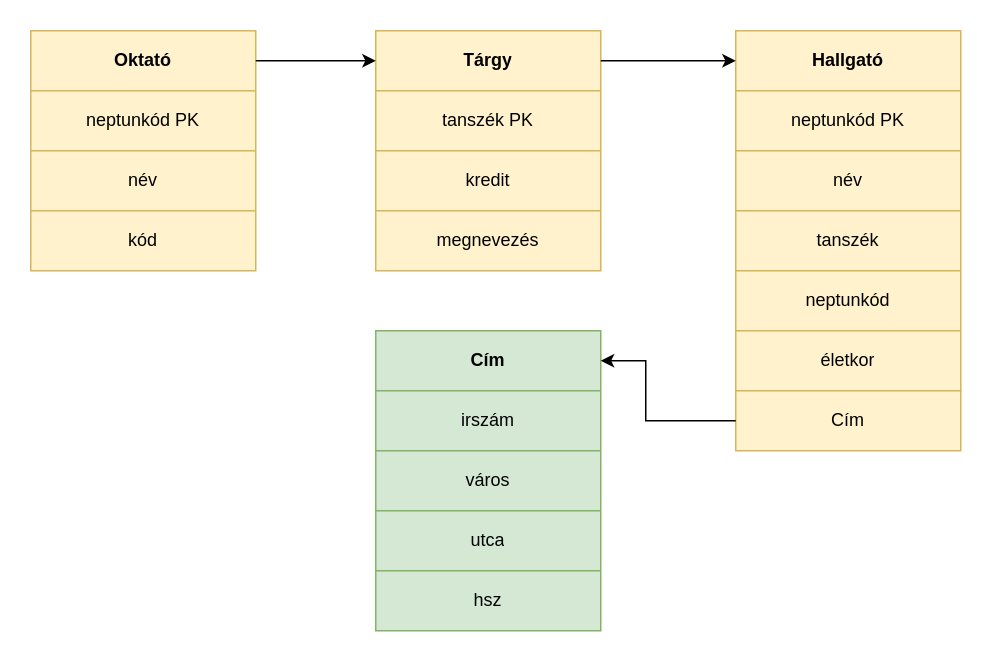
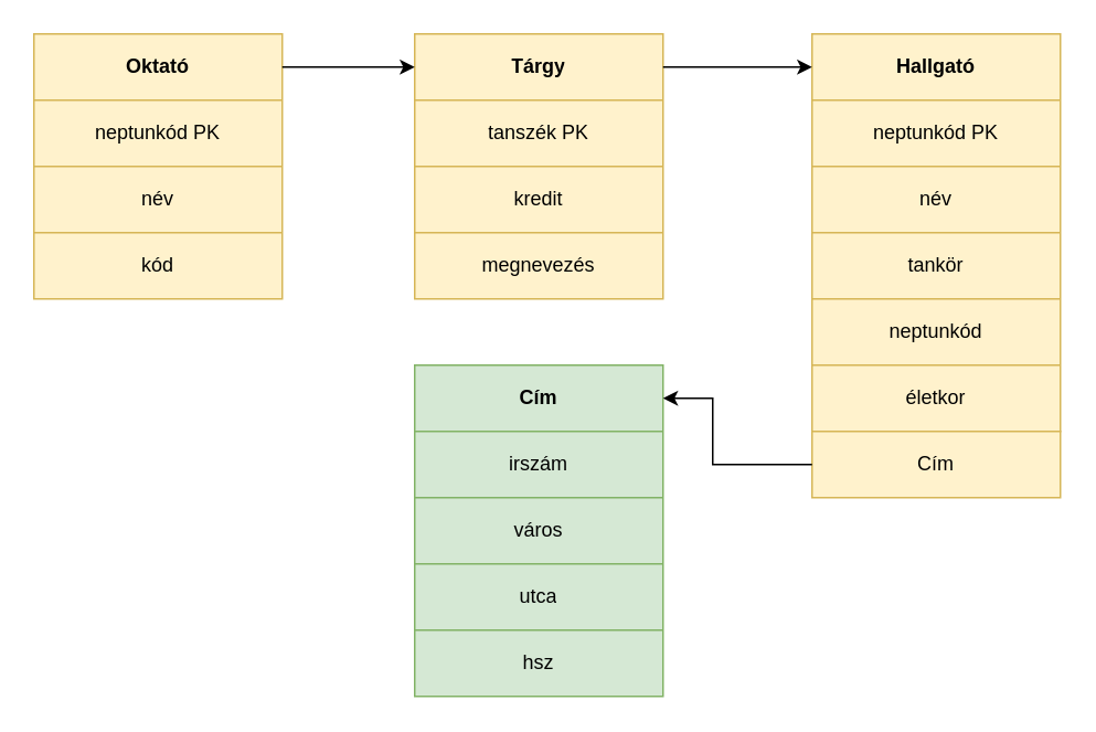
- <mxCell id="28" value="tanszék" style="shape=partialRectangle;html=1;whiteSpace=wrap;connectable=0;strokeColor=inherit;overflow=hidden;fillColor=none;top=0;left=0;bottom=0;right=0;pointerEvents=1;" vertex="1" parent="27"><mxGeometry width="150" height="40" as="geometry"><mxRectangle width="150" height="40" as="alternateBounds" /></mxGeometry></mxCell>
+ <mxCell id="28" value="tankör" style="shape=partialRectangle;html=1;whiteSpace=wrap;connectable=0;strokeColor=inherit;overflow=hidden;fillColor=none;top=0;left=0;bottom=0;right=0;pointerEvents=1;" vertex="1" parent="27"><mxGeometry width="150" height="40" as="geometry"><mxRectangle width="150" height="40" as="alternateBounds" /></mxGeometry></mxCell>
